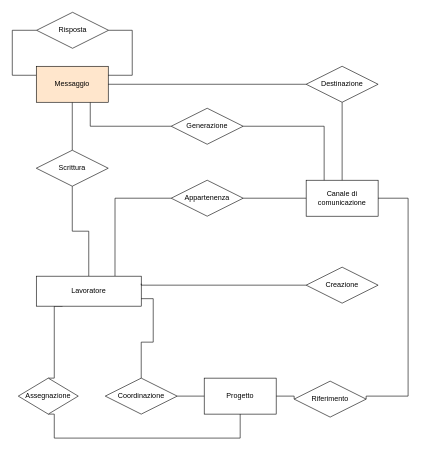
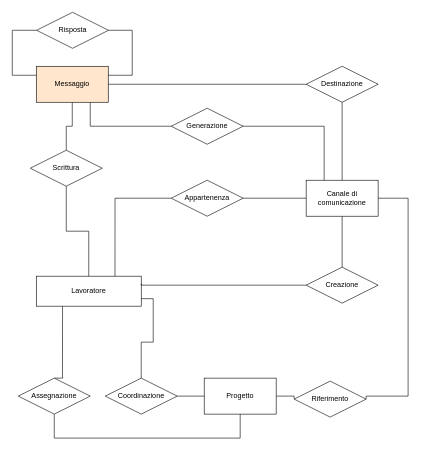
- <mxCell id="11" value="Scrittura" style="shape=rhombus;perimeter=rhombusPerimeter;whiteSpace=wrap;html=1;align=center;" parent="1" vertex="1"><mxGeometry x="60" y="250" width="120" height="60" as="geometry" /></mxCell>
+ <mxCell id="11" value="Scrittura" style="shape=rhombus;perimeter=rhombusPerimeter;whiteSpace=wrap;html=1;align=center;" parent="1" vertex="1"><mxGeometry x="50" y="250" width="120" height="60" as="geometry" /></mxCell>
+ <mxCell id="3" style="edgeStyle=orthogonalEdgeStyle;rounded=0;orthogonalLoop=1;jettySize=auto;html=1;exitX=0.5;exitY=0;exitDx=0;exitDy=0;entryX=0.5;entryY=1;entryDx=0;entryDy=0;endArrow=none;endFill=0;" parent="1" source="4" target="5" edge="1"><mxGeometry relative="1" as="geometry" /></mxCell>
- <mxCell id="26" value="Assegnazione" style="shape=rhombus;perimeter=rhombusPerimeter;whiteSpace=wrap;html=1;align=center;" parent="1" vertex="1"><mxGeometry x="30" y="630" width="100" height="60" as="geometry" /></mxCell>
+ <mxCell id="26" value="Assegnazione" style="shape=rhombus;perimeter=rhombusPerimeter;whiteSpace=wrap;html=1;align=center;" parent="1" vertex="1"><mxGeometry x="30" y="630" width="120" height="60" as="geometry" /></mxCell>
